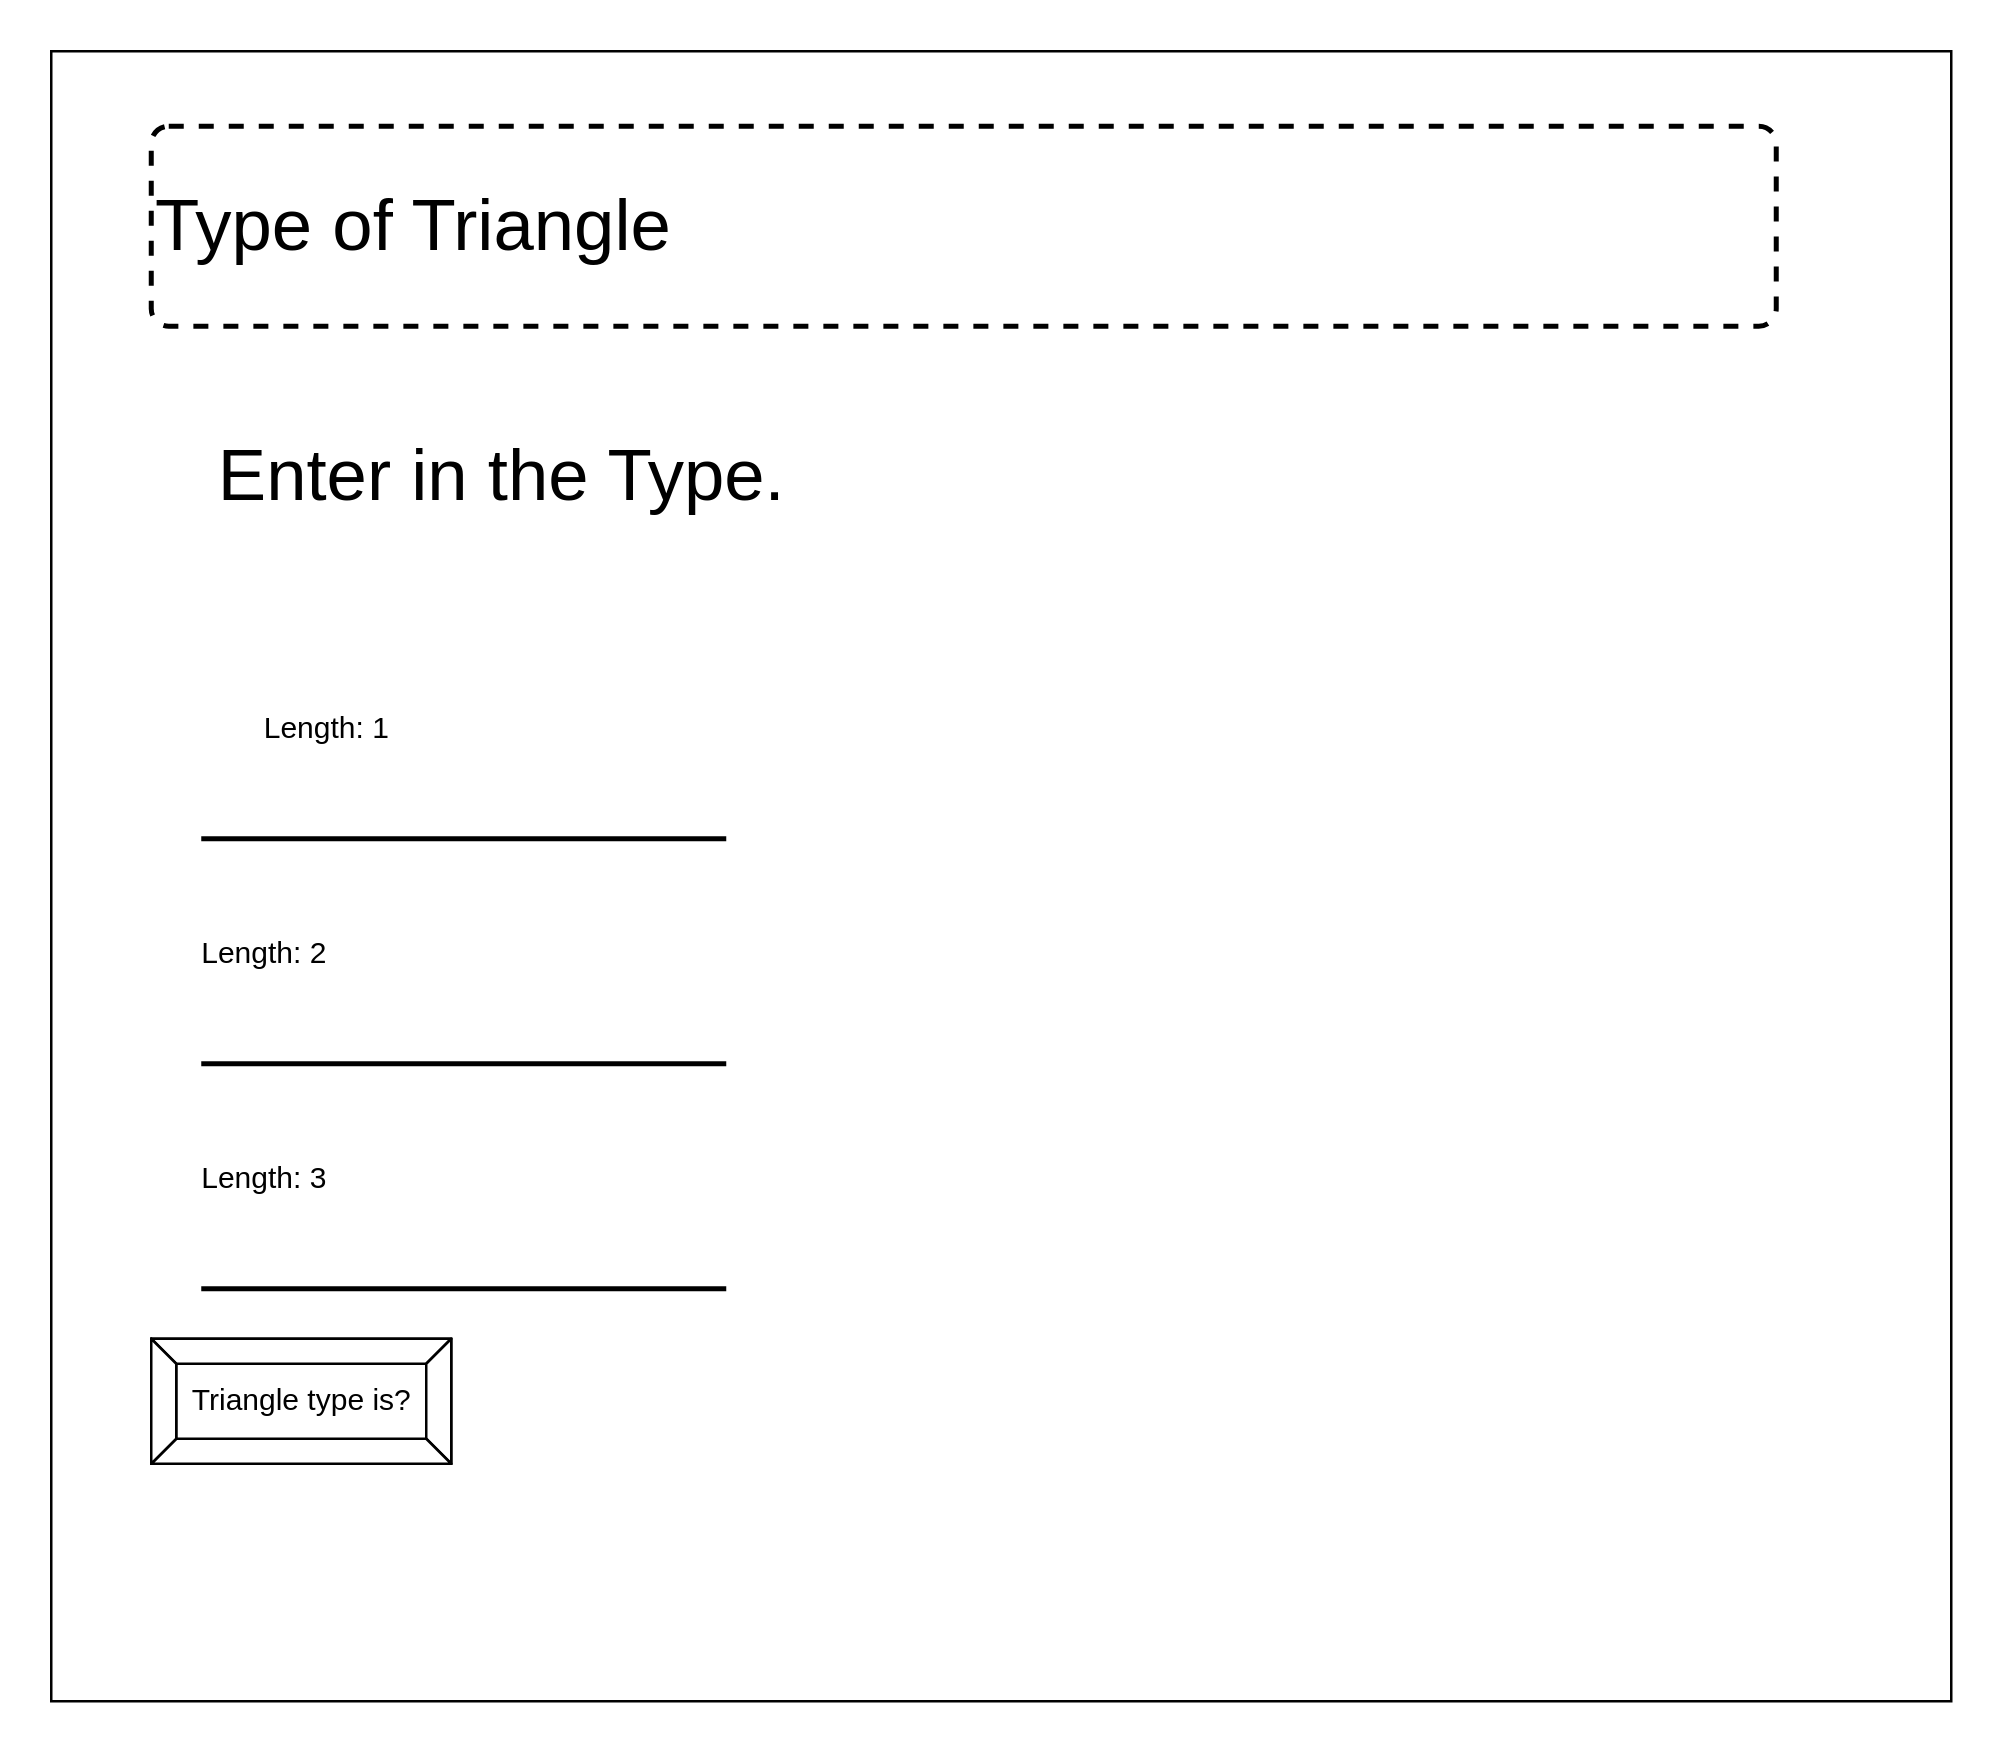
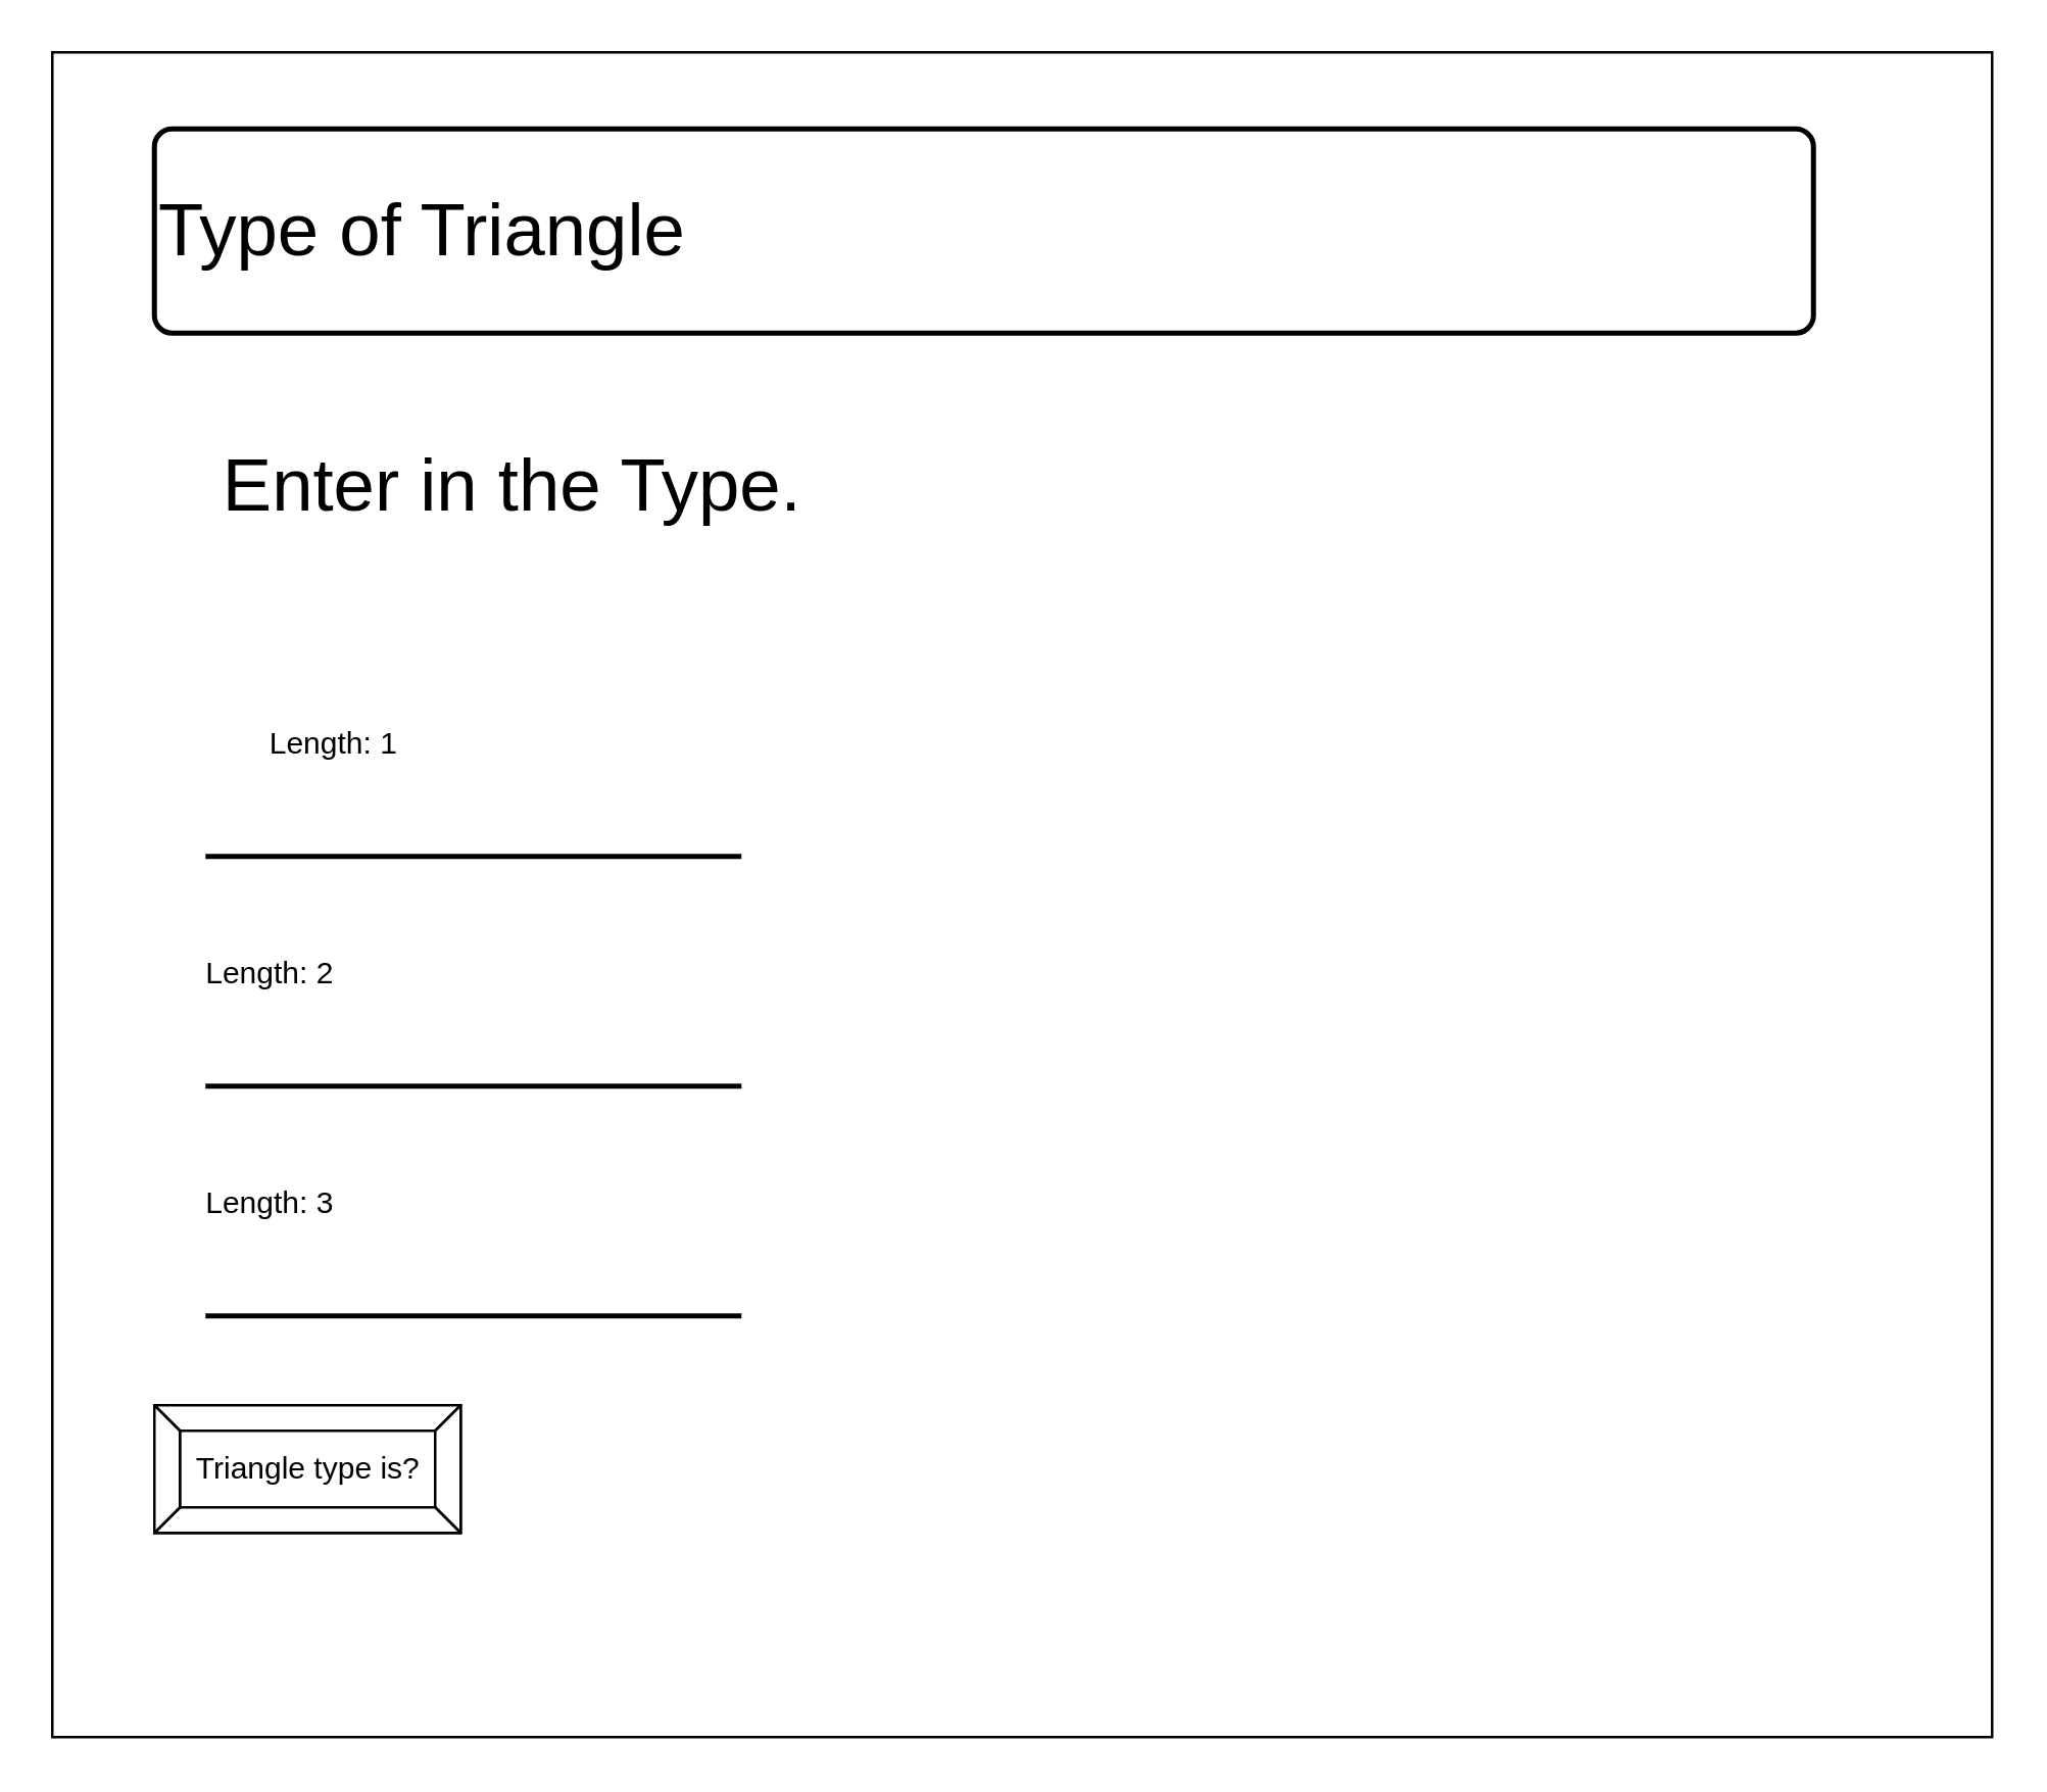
- <mxCell id="4" value="&lt;font style=&quot;font-size: 29px&quot;&gt;Type of Triangle&lt;/font&gt;" style="rounded=1;whiteSpace=wrap;html=1;absoluteArcSize=1;arcSize=14;strokeWidth=2;align=left;dashed=1;" vertex="1" parent="1"><mxGeometry x="60" y="50" width="650" height="80" as="geometry" /></mxCell>
+ <mxCell id="4" value="&lt;font style=&quot;font-size: 29px&quot;&gt;Type of Triangle&lt;/font&gt;" style="rounded=1;whiteSpace=wrap;html=1;absoluteArcSize=1;arcSize=14;strokeWidth=2;align=left;" vertex="1" parent="1"><mxGeometry x="60" y="50" width="650" height="80" as="geometry" /></mxCell>
- <mxCell id="3" value="Triangle type is?" style="labelPosition=center;verticalLabelPosition=middle;align=center;html=1;shape=mxgraph.basic.button;dx=10;" parent="1" vertex="1"><mxGeometry x="60" y="535" width="120" height="50" as="geometry" /></mxCell>
+ <mxCell id="3" value="Triangle type is?" style="labelPosition=center;verticalLabelPosition=middle;align=center;html=1;shape=mxgraph.basic.button;dx=10;" parent="1" vertex="1"><mxGeometry x="60" y="550" width="120" height="50" as="geometry" /></mxCell>
